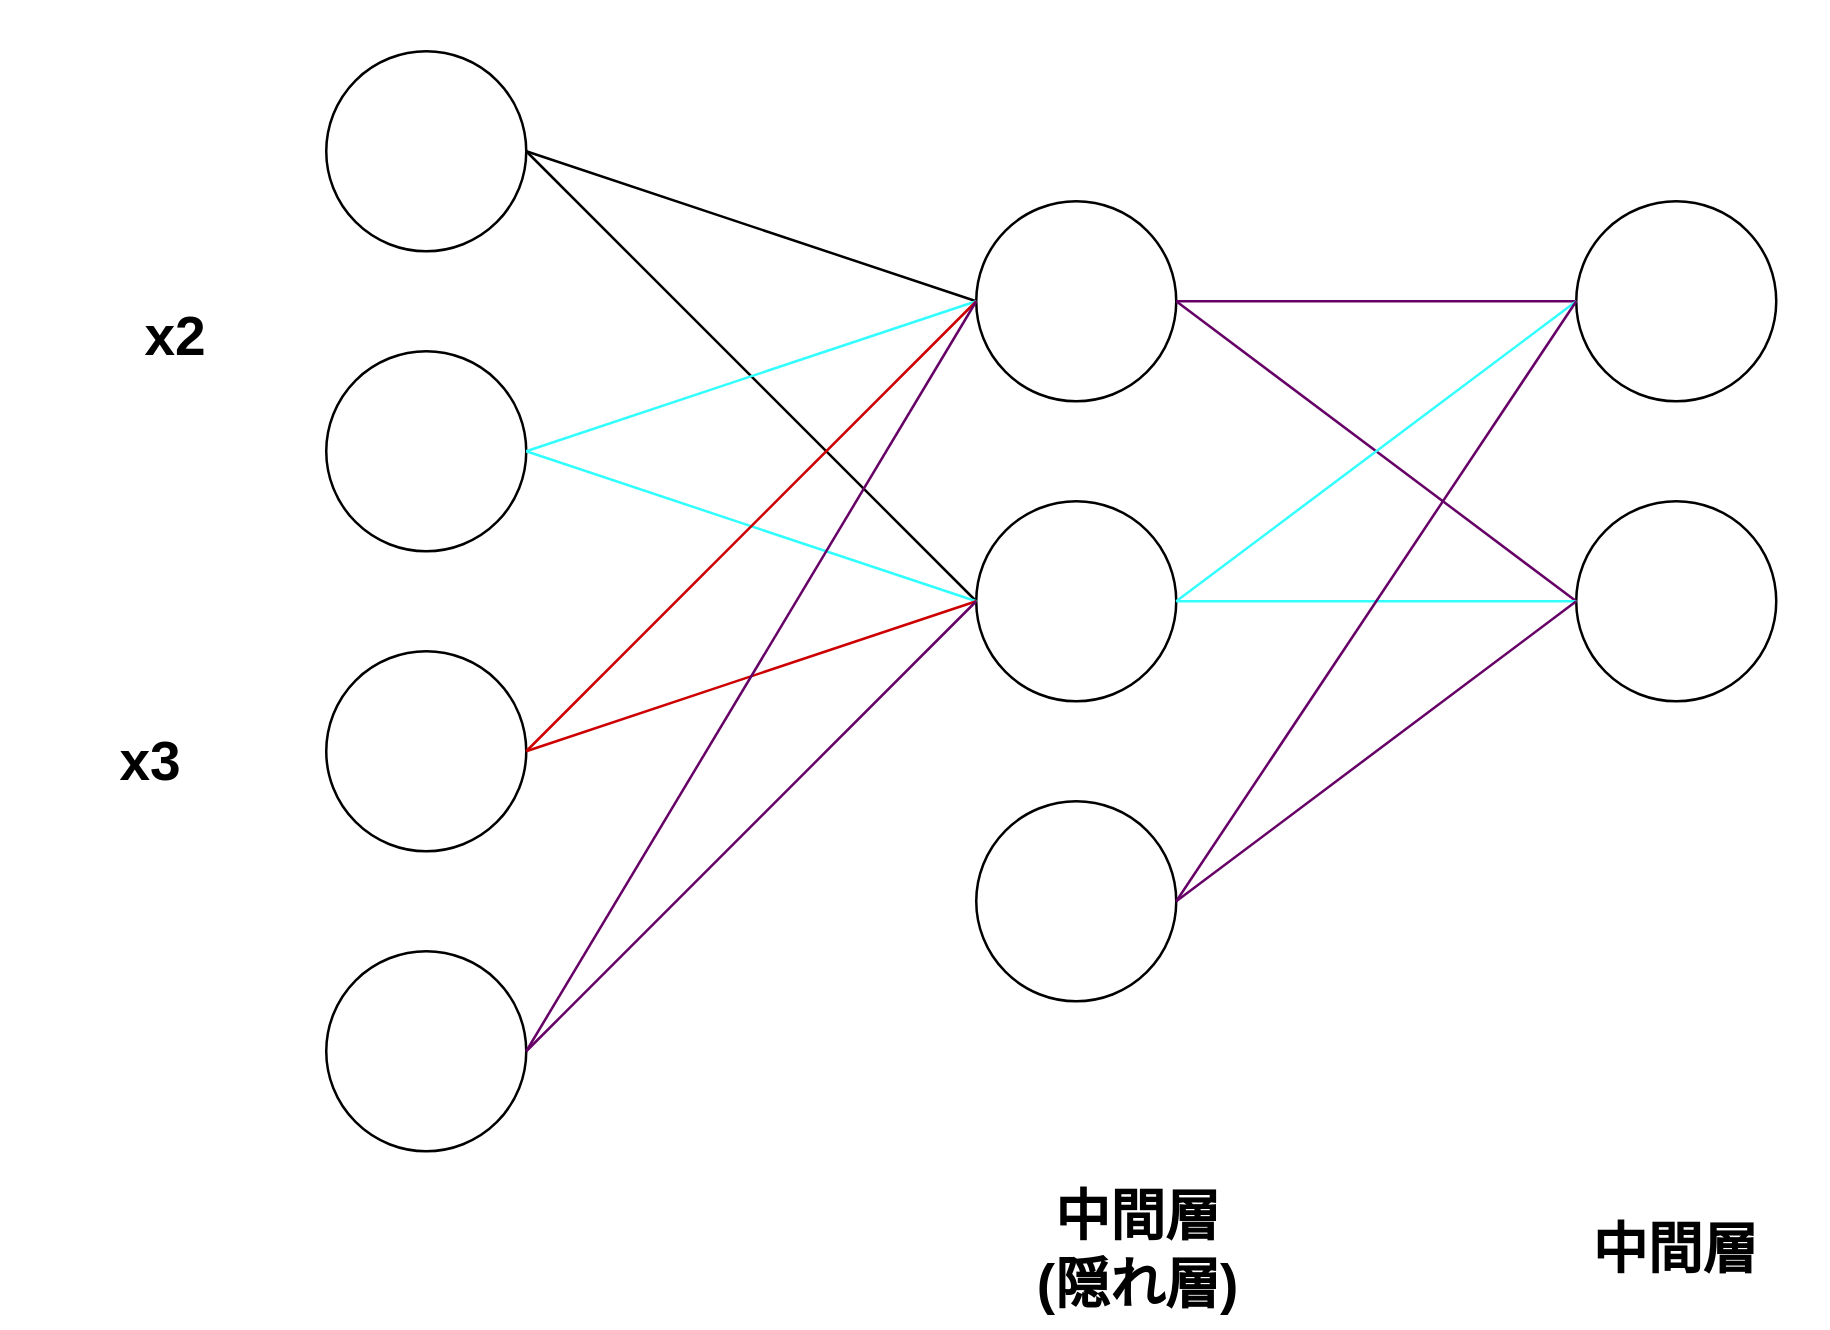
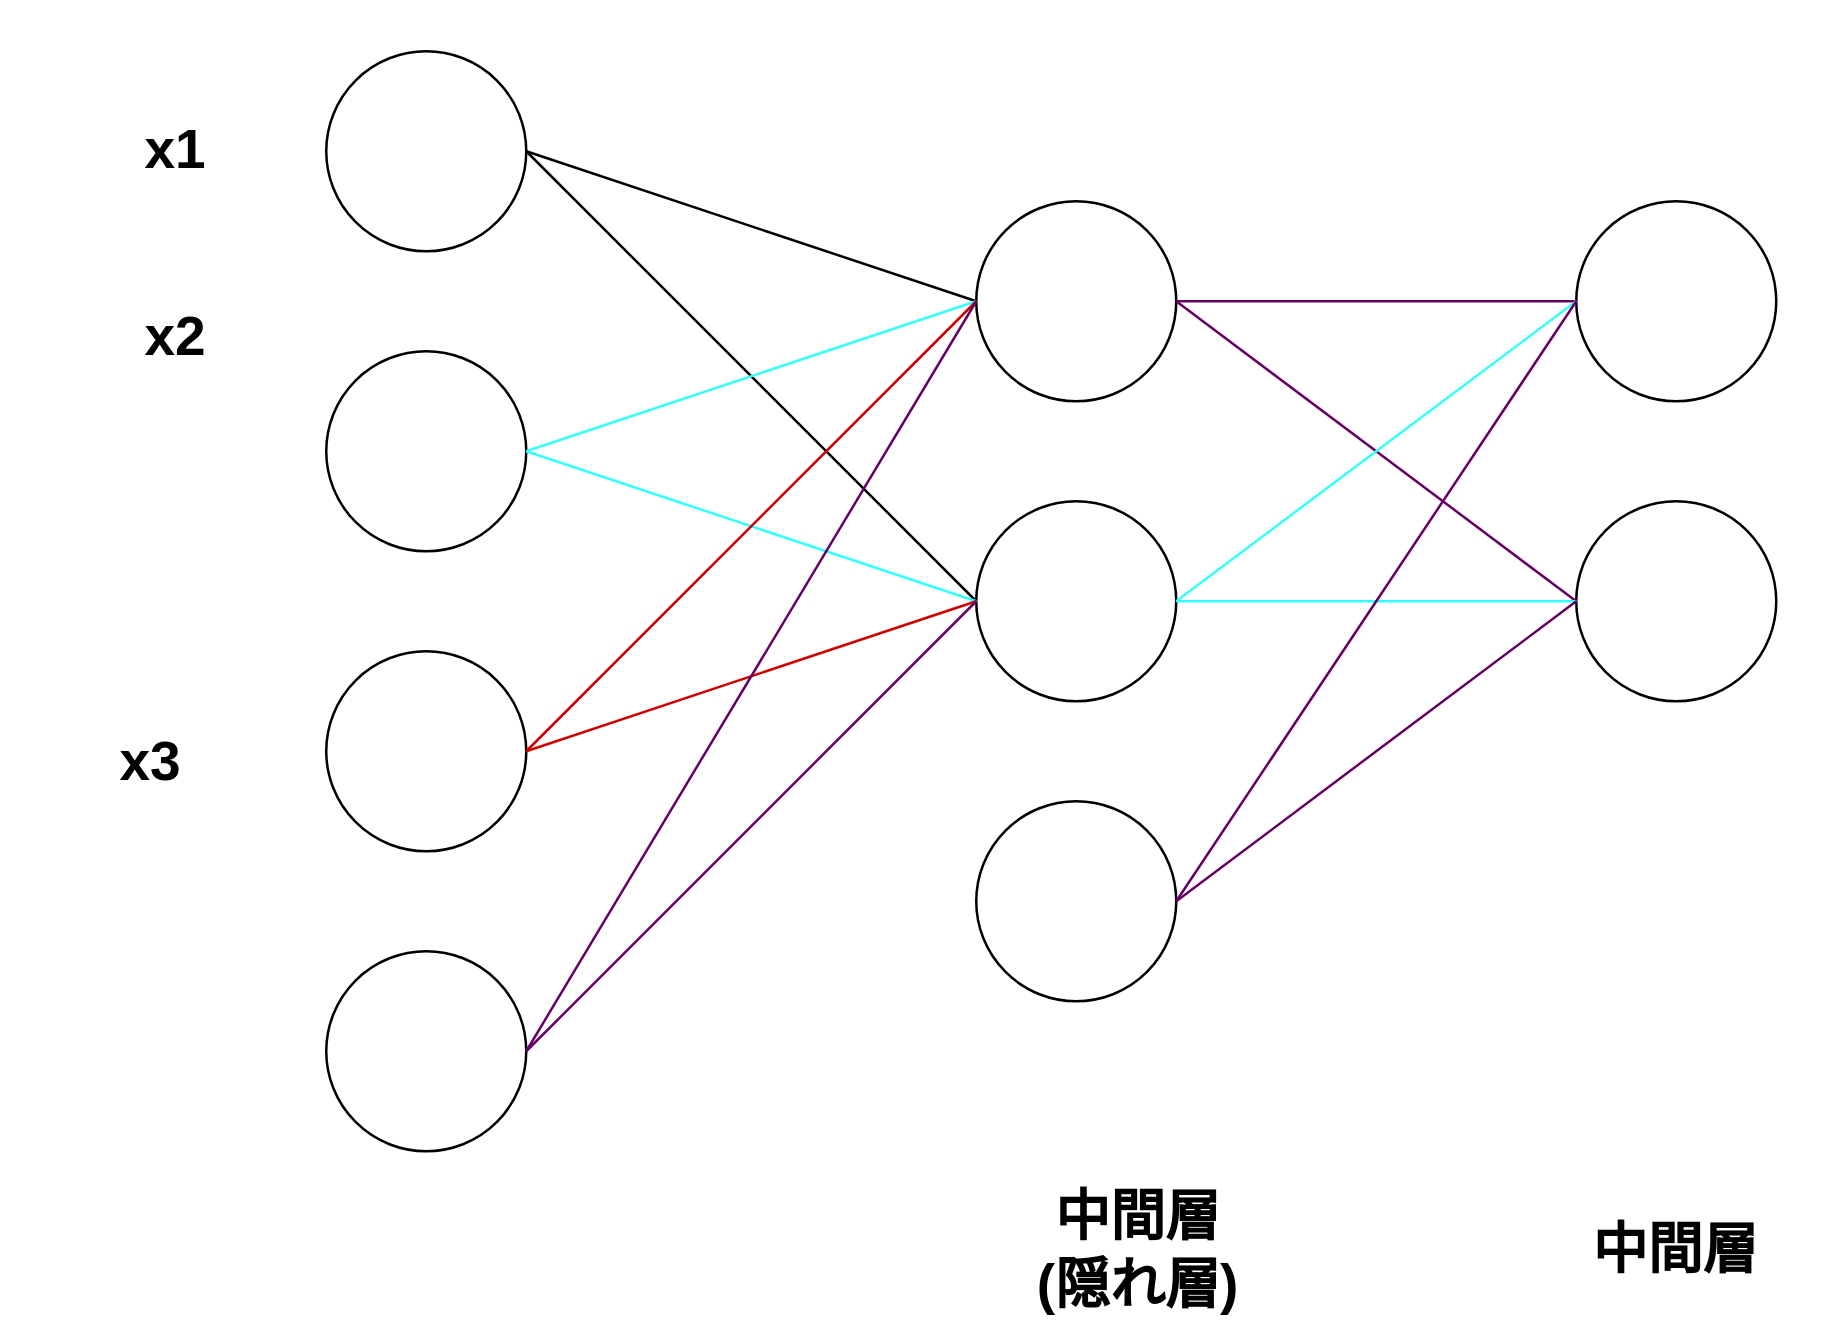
+ <mxCell id="29" value="&lt;span style=&quot;font-size: 22px&quot;&gt;&lt;b&gt;x1&lt;/b&gt;&lt;/span&gt;" style="text;html=1;strokeColor=none;fillColor=none;align=center;verticalAlign=middle;whiteSpace=wrap;rounded=0;" vertex="1" parent="1"><mxGeometry x="30" y="50" width="80" height="20" as="geometry" /></mxCell>
